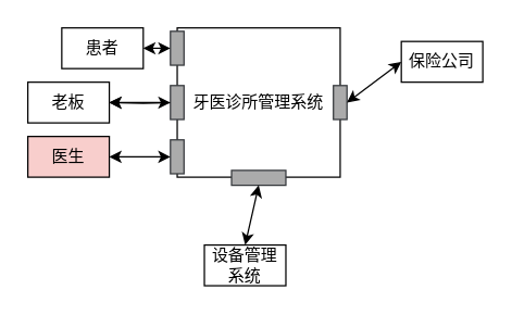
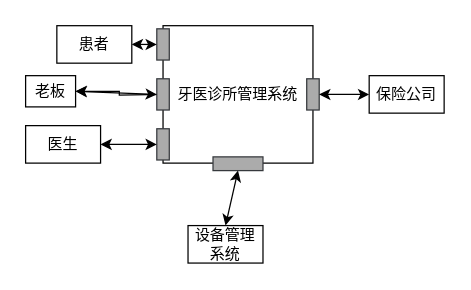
- <mxCell id="7" value="保险公司" style="rounded=0;whiteSpace=wrap;html=1;" vertex="1" parent="1"><mxGeometry x="295" y="30" width="60" height="30" as="geometry" /></mxCell>
+ <mxCell id="7" value="保险公司" style="rounded=0;whiteSpace=wrap;html=1;" vertex="1" parent="1"><mxGeometry x="295" y="60" width="60" height="30" as="geometry" /></mxCell>
- <mxCell id="6" value="老板" style="rounded=0;whiteSpace=wrap;html=1;" vertex="1" parent="1"><mxGeometry x="20" y="60" width="60" height="30" as="geometry" /></mxCell>
+ <mxCell id="6" value="老板" style="rounded=0;whiteSpace=wrap;html=1;" vertex="1" parent="1"><mxGeometry x="20" y="60" width="40" height="25" as="geometry" /></mxCell>
- <mxCell id="4" value="医生" style="rounded=0;whiteSpace=wrap;html=1;fillColor=#f8cecc;" vertex="1" parent="1"><mxGeometry x="20" y="100" width="60" height="30" as="geometry" /></mxCell>
+ <mxCell id="4" value="医生" style="rounded=0;whiteSpace=wrap;html=1;" vertex="1" parent="1"><mxGeometry x="20" y="100" width="60" height="30" as="geometry" /></mxCell>
